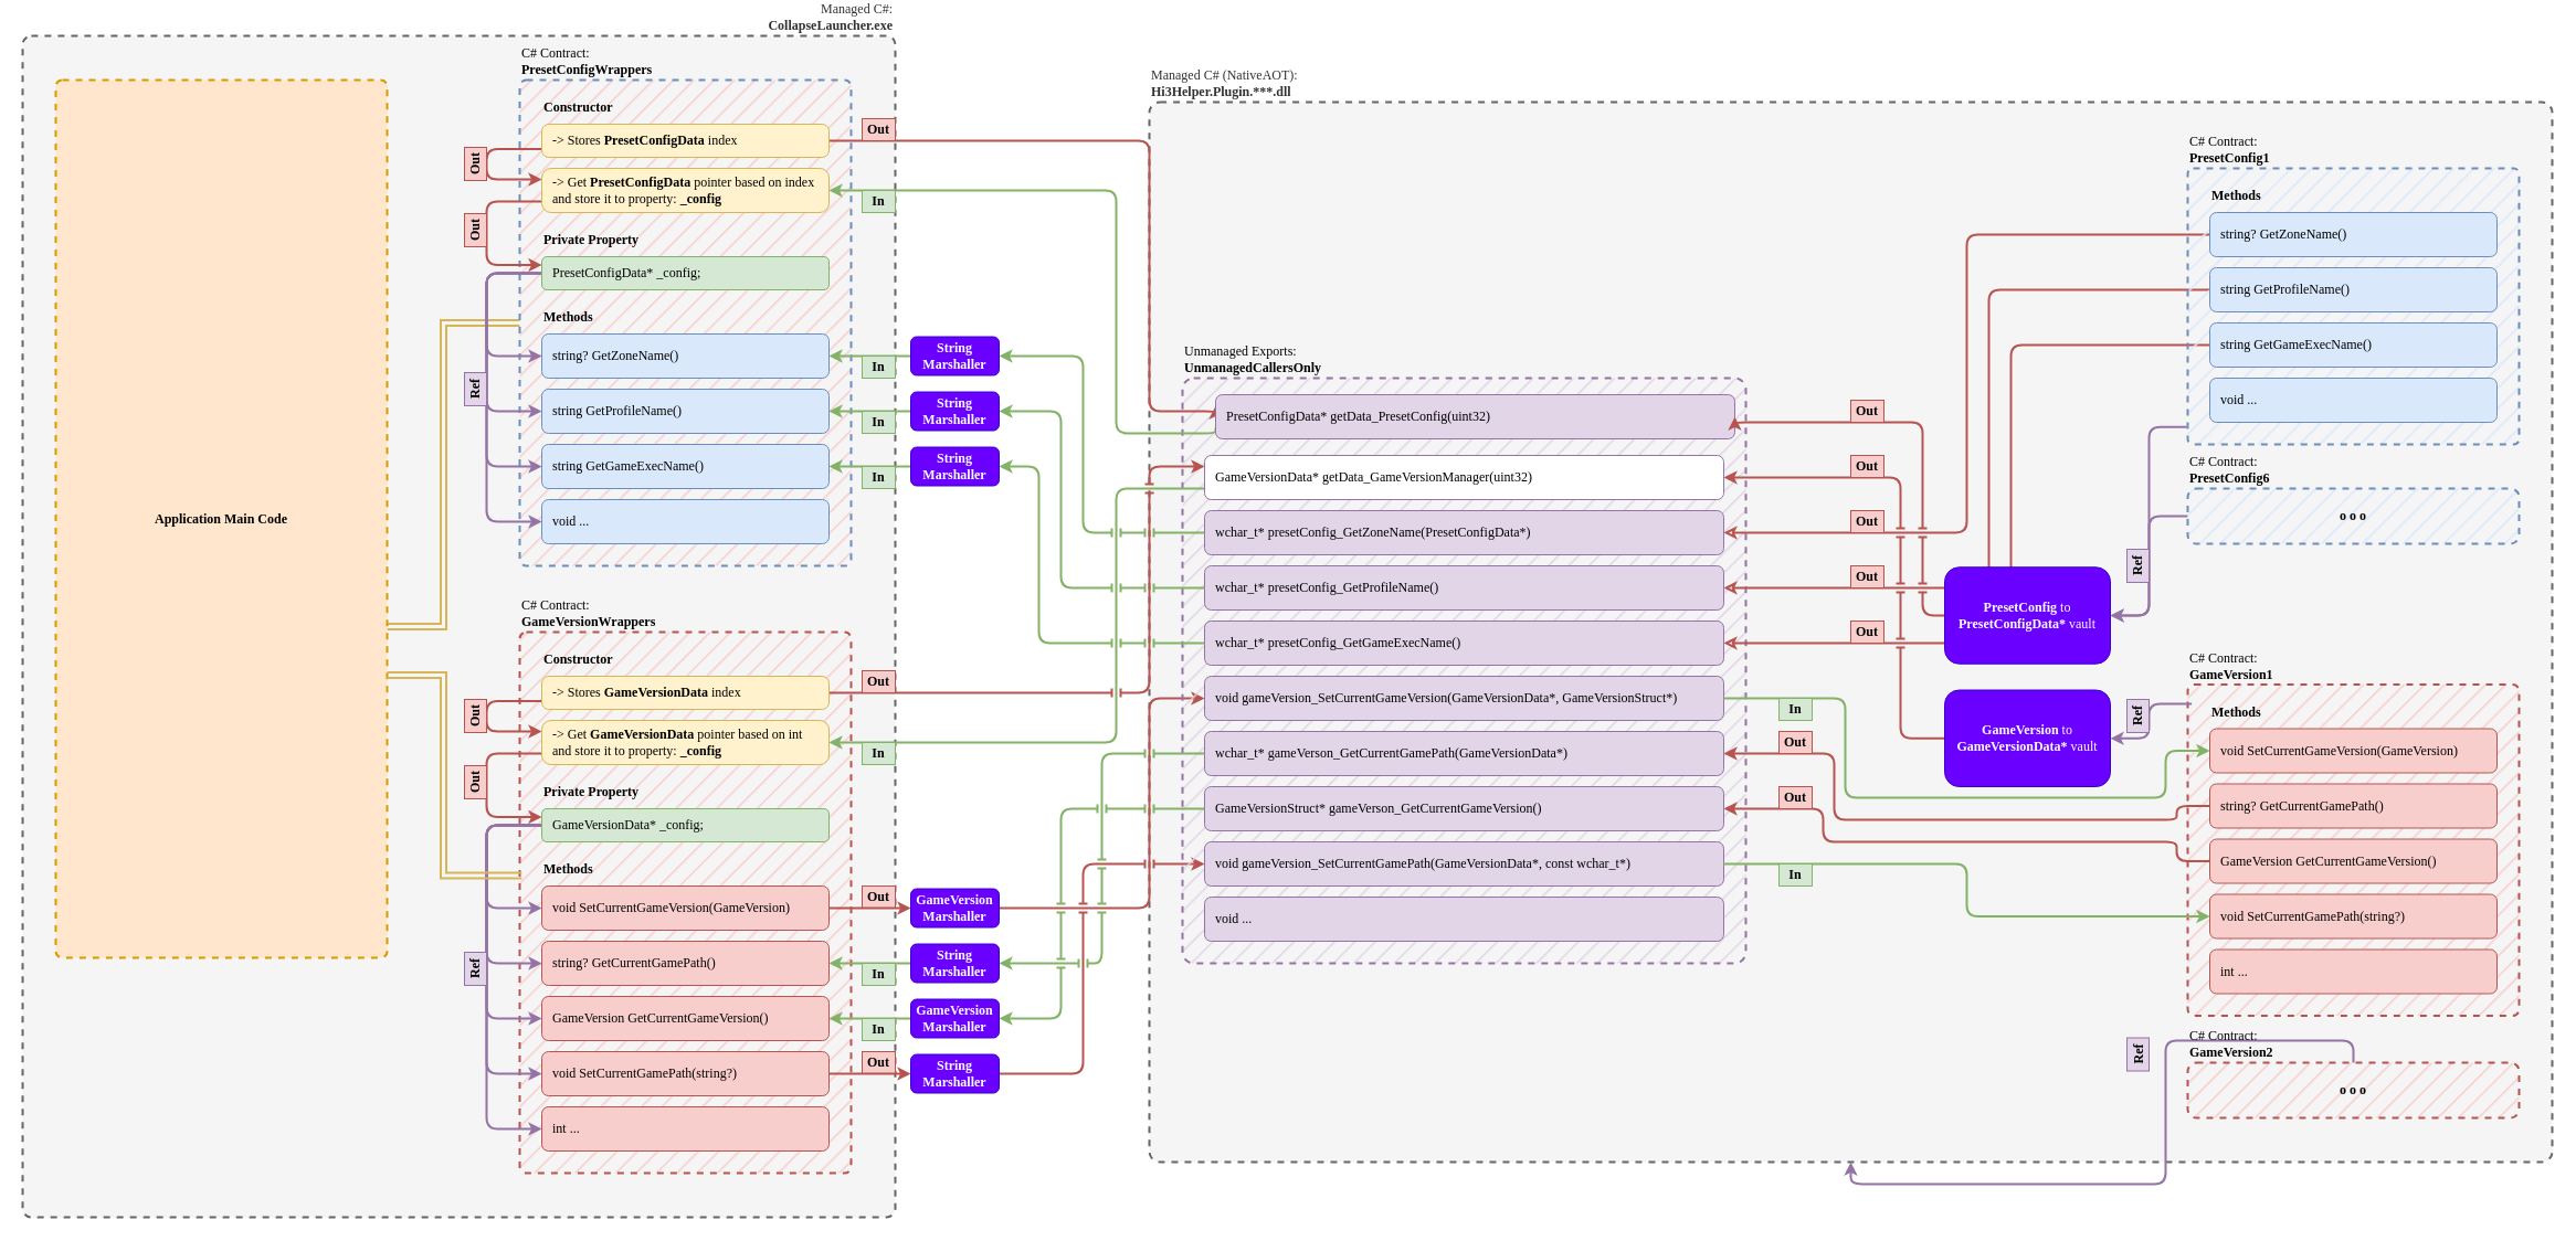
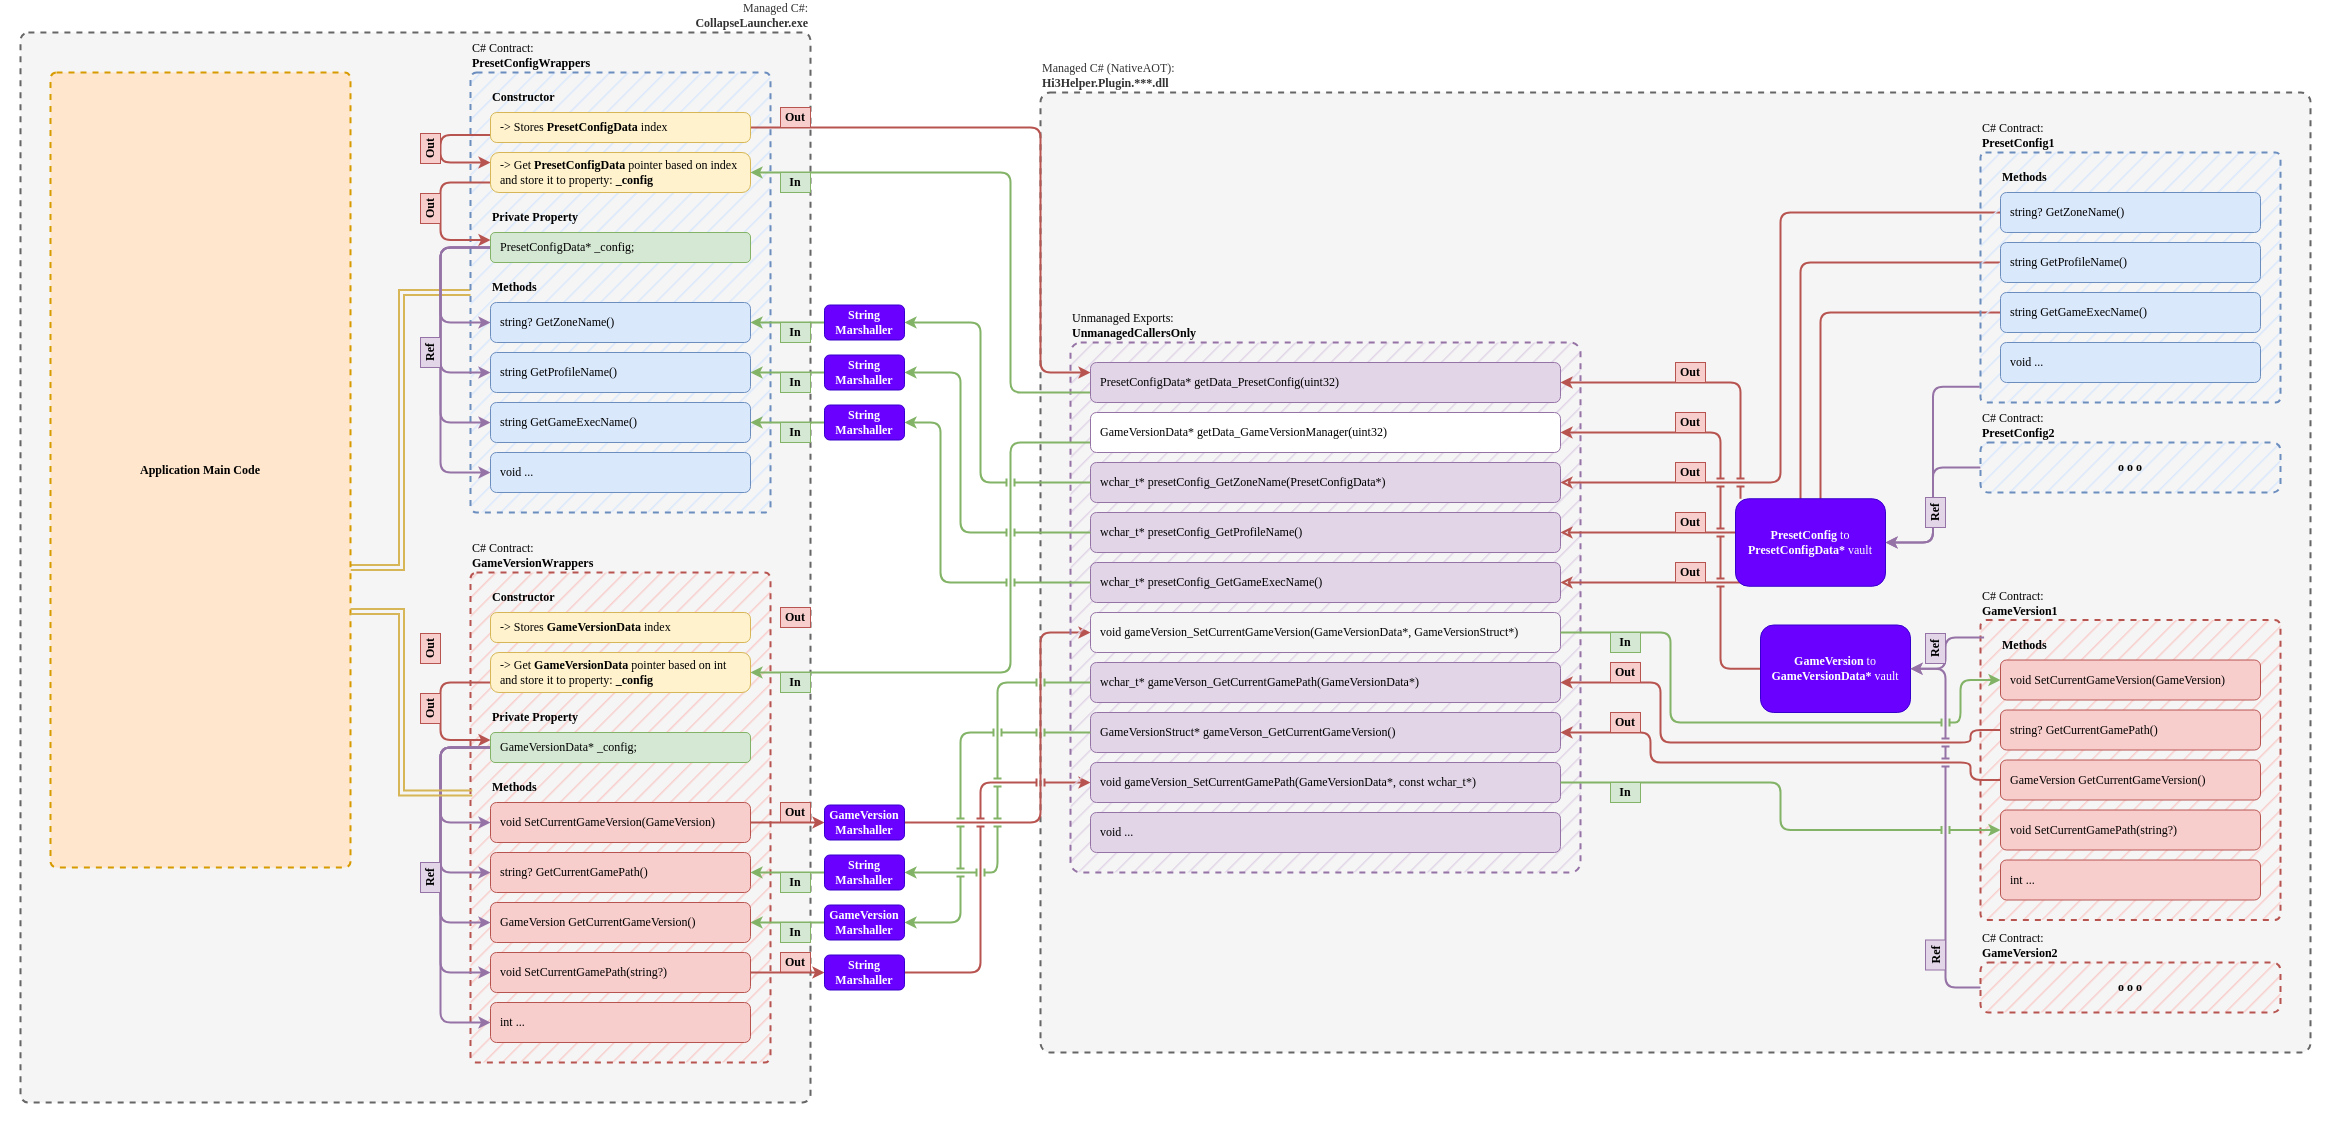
- <mxCell id="7" value="&lt;span style=&quot;font-weight: normal;&quot;&gt;C# Contract:&lt;/span&gt;&lt;br&gt;PresetConfigWrappers" style="rounded=1;whiteSpace=wrap;html=1;fillColor=#f8cecc;strokeColor=#6c8ebf;arcSize=2;dashed=1;fillStyle=hatch;strokeWidth=2;glass=0;align=left;verticalAlign=bottom;labelPosition=center;verticalLabelPosition=top;fontStyle=1;fontFamily=Segoe UI Variable Text;" parent="2" vertex="1"><mxGeometry x="450" y="40" width="300" height="440" as="geometry" /></mxCell>
+ <mxCell id="7" value="&lt;span style=&quot;font-weight: normal;&quot;&gt;C# Contract:&lt;/span&gt;&lt;br&gt;PresetConfigWrappers" style="rounded=1;whiteSpace=wrap;html=1;fillColor=#dae8fc;strokeColor=#6c8ebf;arcSize=2;dashed=1;fillStyle=hatch;strokeWidth=2;glass=0;align=left;verticalAlign=bottom;labelPosition=center;verticalLabelPosition=top;fontStyle=1;fontFamily=Segoe UI Variable Text;" parent="2" vertex="1"><mxGeometry x="450" y="40" width="300" height="440" as="geometry" /></mxCell>
- <mxCell id="44" value="PresetConfigData* getData_PresetConfig(uint32)" style="rounded=1;whiteSpace=wrap;html=1;fillColor=#e1d5e7;strokeColor=#9673a6;align=left;spacingLeft=8;spacingRight=8;fontFamily=Segoe UI Variable Text;" parent="2" vertex="1"><mxGeometry x="1080" y="325" width="470" height="40" as="geometry" /></mxCell>
+ <mxCell id="44" value="PresetConfigData* getData_PresetConfig(uint32)" style="rounded=1;whiteSpace=wrap;html=1;fillColor=#e1d5e7;strokeColor=#9673a6;align=left;spacingLeft=8;spacingRight=8;fontFamily=Segoe UI Variable Text;" parent="2" vertex="1"><mxGeometry x="1070" y="330" width="470" height="40" as="geometry" /></mxCell>
- <mxCell id="102" value="&lt;span style=&quot;font-weight: normal;&quot;&gt;C# Contract:&lt;/span&gt;&lt;br&gt;PresetConfig6" style="rounded=1;whiteSpace=wrap;html=1;fillColor=#dae8fc;strokeColor=#6c8ebf;arcSize=16;dashed=1;fillStyle=hatch;strokeWidth=2;glass=0;align=left;verticalAlign=bottom;labelPosition=center;verticalLabelPosition=top;fontStyle=1;fontFamily=Segoe UI Variable Text;" parent="2" vertex="1"><mxGeometry x="1960" y="410" width="300" height="50" as="geometry" /></mxCell>
+ <mxCell id="102" value="&lt;span style=&quot;font-weight: normal;&quot;&gt;C# Contract:&lt;/span&gt;&lt;br&gt;PresetConfig2" style="rounded=1;whiteSpace=wrap;html=1;fillColor=#dae8fc;strokeColor=#6c8ebf;arcSize=16;dashed=1;fillStyle=hatch;strokeWidth=2;glass=0;align=left;verticalAlign=bottom;labelPosition=center;verticalLabelPosition=top;fontStyle=1;fontFamily=Segoe UI Variable Text;" parent="2" vertex="1"><mxGeometry x="1960" y="410" width="300" height="50" as="geometry" /></mxCell>
- <mxCell id="105" value="&lt;b&gt;PresetConfig &lt;/b&gt;to&lt;b&gt; PresetConfigData* &lt;/b&gt;vault" style="rounded=1;whiteSpace=wrap;html=1;fillColor=#6a00ff;fontColor=#ffffff;strokeColor=#3700CC;fontFamily=Segoe UI Variable Text;" parent="2" vertex="1"><mxGeometry x="1740" y="481.25" width="150" height="87.5" as="geometry" /></mxCell>
+ <mxCell id="105" value="&lt;b&gt;PresetConfig &lt;/b&gt;to&lt;b&gt; PresetConfigData* &lt;/b&gt;vault" style="rounded=1;whiteSpace=wrap;html=1;fillColor=#6a00ff;fontColor=#ffffff;strokeColor=#3700CC;fontFamily=Segoe UI Variable Text;" parent="2" vertex="1"><mxGeometry x="1715" y="466.25" width="150" height="87.5" as="geometry" /></mxCell>
- <mxCell id="51" style="edgeStyle=orthogonalEdgeStyle;rounded=1;orthogonalLoop=1;jettySize=auto;html=1;exitX=1;exitY=0.5;exitDx=0;exitDy=0;entryX=0;entryY=0.25;entryDx=0;entryDy=0;strokeWidth=2;fillColor=#f8cecc;strokeColor=#b85450;curved=0;flowAnimation=0;jumpStyle=line;fontFamily=Segoe UI Variable Text;" parent="2" source="52" target="48" edge="1"><mxGeometry relative="1" as="geometry"><Array as="points"><mxPoint x="1020" y="595" /><mxPoint x="1020" y="390" /></Array></mxGeometry></mxCell>
- <mxCell id="74" value="void gameVersion_SetCurrentGameVersion(GameVersionData*, GameVersionStruct*)" style="rounded=1;whiteSpace=wrap;html=1;fillColor=#e1d5e7;strokeColor=#9673a6;align=left;spacingLeft=8;spacingRight=8;fontFamily=Segoe UI Variable Text;" parent="2" vertex="1"><mxGeometry x="1070" y="580" width="470" height="40" as="geometry" /></mxCell>
+ <mxCell id="74" value="void gameVersion_SetCurrentGameVersion(GameVersionData*, GameVersionStruct*)" style="rounded=1;whiteSpace=wrap;html=1;fillColor=#f5f5f5;strokeColor=#9673a6;align=left;spacingLeft=8;spacingRight=8;fontFamily=Segoe UI Variable Text;" parent="2" vertex="1"><mxGeometry x="1070" y="580" width="470" height="40" as="geometry" /></mxCell>
- <mxCell id="50" style="edgeStyle=orthogonalEdgeStyle;rounded=1;orthogonalLoop=1;jettySize=auto;html=1;exitX=0;exitY=0.75;exitDx=0;exitDy=0;entryX=0;entryY=0.25;entryDx=0;entryDy=0;fontFamily=Segoe UI Variable Text;curved=0;fillColor=#f8cecc;strokeColor=#b85450;strokeWidth=2;" parent="2" source="52" target="61" edge="1"><mxGeometry relative="1" as="geometry"><Array as="points"><mxPoint x="420" y="602" /><mxPoint x="420" y="630" /></Array></mxGeometry></mxCell>
- <mxCell id="129" style="edgeStyle=orthogonalEdgeStyle;rounded=1;orthogonalLoop=1;jettySize=auto;html=1;fillColor=#e1d5e7;strokeColor=#9673a6;strokeWidth=2;curved=0;jumpStyle=line;" parent="2" source="130" target="4" edge="1"><mxGeometry relative="1" as="geometry" /></mxCell>
+ <mxCell id="129" style="edgeStyle=orthogonalEdgeStyle;rounded=1;orthogonalLoop=1;jettySize=auto;html=1;entryX=1;entryY=0.5;entryDx=0;entryDy=0;fillColor=#e1d5e7;strokeColor=#9673a6;strokeWidth=2;curved=0;jumpStyle=line;" parent="2" source="130" target="107" edge="1"><mxGeometry relative="1" as="geometry" /></mxCell>
